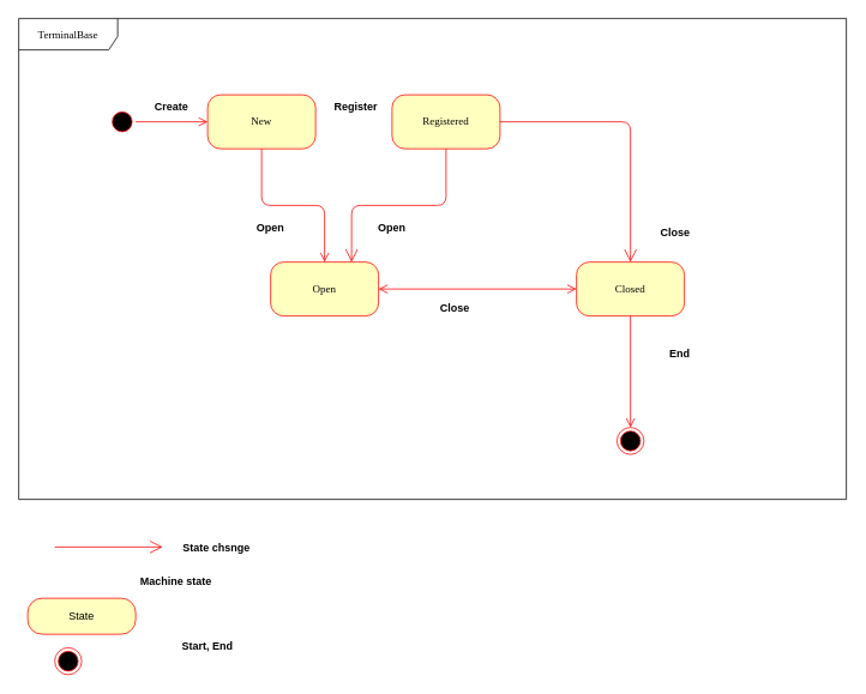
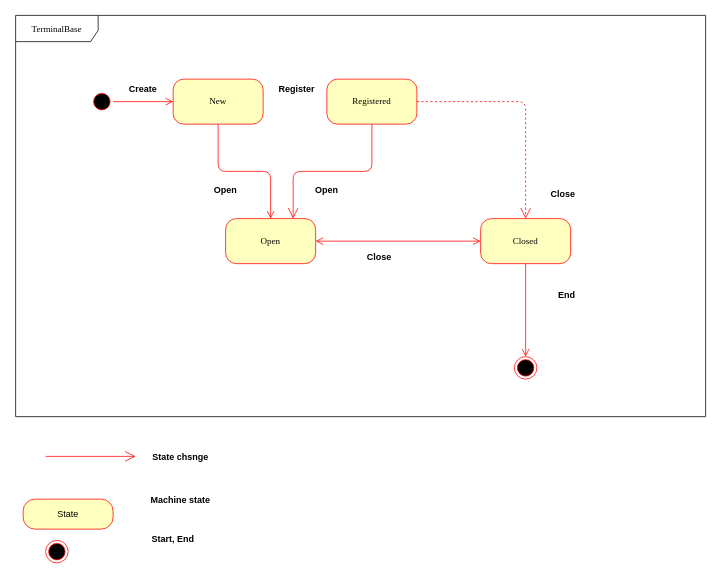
- <mxCell id="13" value="" style="endArrow=open;endFill=1;endSize=12;html=1;strokeColor=#FF0000;exitX=1;exitY=0.5;exitDx=0;exitDy=0;edgeStyle=orthogonalEdgeStyle;" parent="1" source="6" target="7" edge="1"><mxGeometry width="160" relative="1" as="geometry"><mxPoint x="350" y="615" as="sourcePoint" /><mxPoint x="510" y="615" as="targetPoint" /></mxGeometry></mxCell>
+ <mxCell id="13" value="" style="endArrow=open;endFill=1;endSize=12;html=1;strokeColor=#FF0000;exitX=1;exitY=0.5;exitDx=0;exitDy=0;edgeStyle=orthogonalEdgeStyle;dashed=1;" parent="1" source="6" target="7" edge="1"><mxGeometry width="160" relative="1" as="geometry"><mxPoint x="350" y="615" as="sourcePoint" /><mxPoint x="510" y="615" as="targetPoint" /></mxGeometry></mxCell>
- <mxCell id="25" value="Machine state" style="text;align=center;fontStyle=1;verticalAlign=middle;spacingLeft=3;spacingRight=3;strokeColor=none;rotatable=0;points=[[0,0.5],[1,0.5]];portConstraint=eastwest;" vertex="1" parent="1"><mxGeometry x="155" y="632" width="80" height="26" as="geometry" /></mxCell>
+ <mxCell id="25" value="Machine state" style="text;align=center;fontStyle=1;verticalAlign=middle;spacingLeft=3;spacingRight=3;strokeColor=none;rotatable=0;points=[[0,0.5],[1,0.5]];portConstraint=eastwest;" vertex="1" parent="1"><mxGeometry x="200" y="652" width="80" height="26" as="geometry" /></mxCell>
